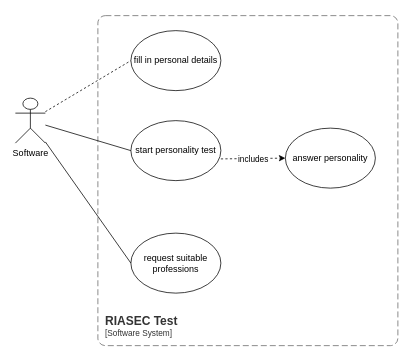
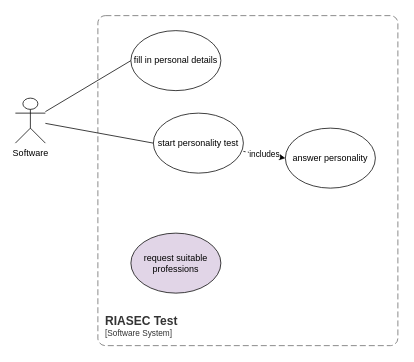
- <mxCell id="11" value="" style="endArrow=none;html=1;rounded=0;entryX=0;entryY=0.5;entryDx=0;entryDy=0;dashed=1;" parent="1" source="2" target="10" edge="1"><mxGeometry width="50" height="50" relative="1" as="geometry"><mxPoint x="60" y="170" as="sourcePoint" /><mxPoint x="270" y="280" as="targetPoint" /></mxGeometry></mxCell>
+ <mxCell id="11" value="" style="endArrow=none;html=1;rounded=0;entryX=0;entryY=0.5;entryDx=0;entryDy=0;" parent="1" source="2" target="10" edge="1"><mxGeometry width="50" height="50" relative="1" as="geometry"><mxPoint x="60" y="170" as="sourcePoint" /><mxPoint x="270" y="280" as="targetPoint" /></mxGeometry></mxCell>
- <mxCell id="4" value="start personality test" style="ellipse;whiteSpace=wrap;html=1;" parent="1" vertex="1"><mxGeometry x="174" y="160" width="120" height="80" as="geometry" /></mxCell>
+ <mxCell id="4" value="start personality test" style="ellipse;whiteSpace=wrap;html=1;" parent="1" vertex="1"><mxGeometry x="204" y="150" width="120" height="80" as="geometry" /></mxCell>
- <mxCell id="9" value="" style="endArrow=none;html=1;rounded=0;entryX=0;entryY=0.5;entryDx=0;entryDy=0;" parent="1" source="2" target="8" edge="1"><mxGeometry width="50" height="50" relative="1" as="geometry"><mxPoint x="90" y="260" as="sourcePoint" /><mxPoint x="140" y="210" as="targetPoint" /></mxGeometry></mxCell>
- <mxCell id="8" value="request suitable professions" style="ellipse;whiteSpace=wrap;html=1;" parent="1" vertex="1"><mxGeometry x="174" y="310" width="120" height="80" as="geometry" /></mxCell>
+ <mxCell id="8" value="request suitable professions" style="ellipse;whiteSpace=wrap;html=1;fillColor=#e1d5e7;" parent="1" vertex="1"><mxGeometry x="174" y="310" width="120" height="80" as="geometry" /></mxCell>
